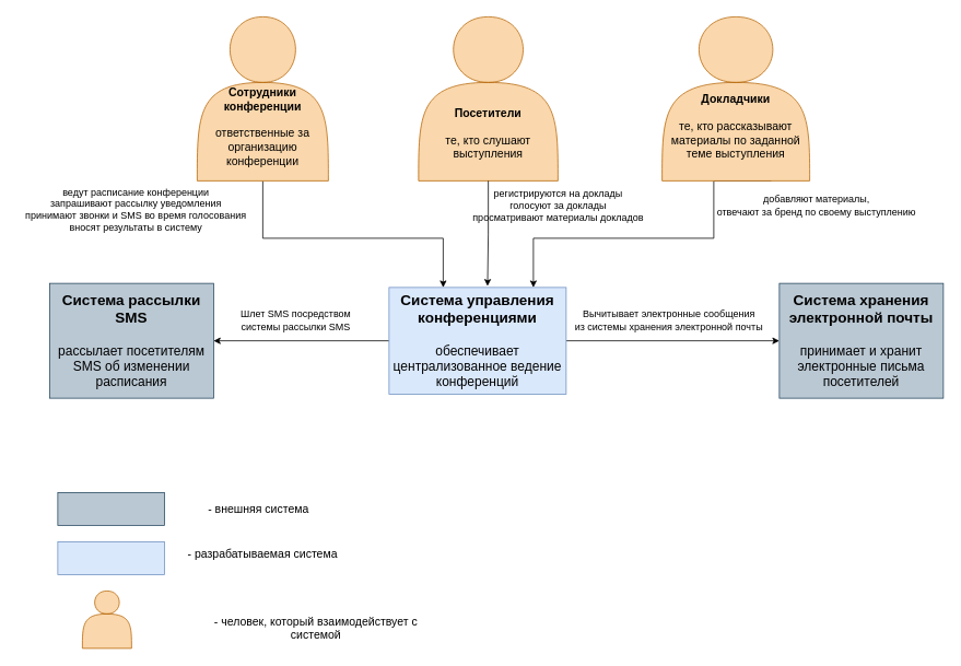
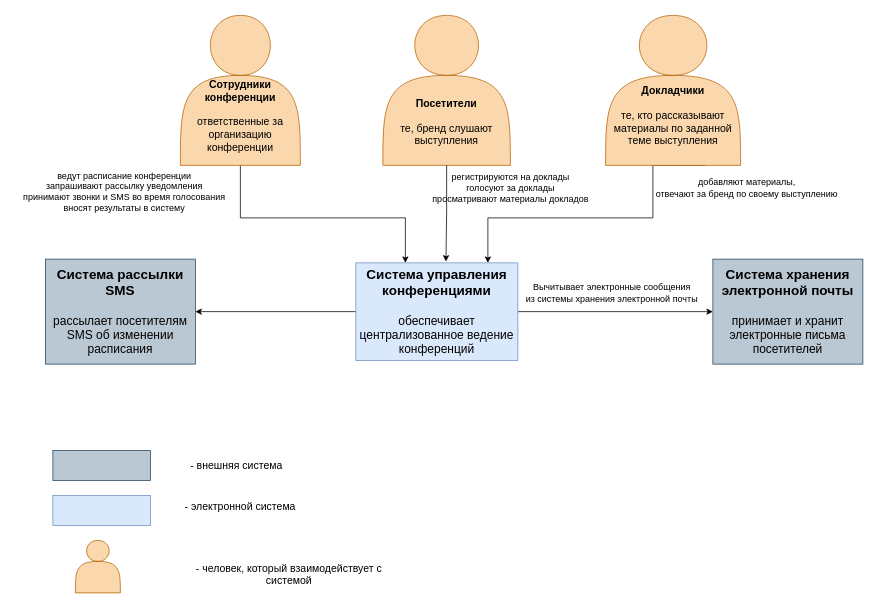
- <mxCell id="7" value="&lt;font style=&quot;font-size: 14px;&quot;&gt;&lt;br&gt;&lt;br&gt;&lt;br&gt;&lt;br&gt;&lt;br&gt;&lt;b&gt;Посетители&lt;/b&gt;&lt;br&gt;&lt;br&gt;те, кто слушают выступления&lt;br&gt;&lt;/font&gt;" style="shape=actor;whiteSpace=wrap;html=1;fillColor=#fad7ac;strokeColor=#b46504;" vertex="1" parent="1"><mxGeometry x="510" width="170" height="200" as="geometry" y="20" /></mxCell>
+ <mxCell id="7" value="&lt;font style=&quot;font-size: 14px;&quot;&gt;&lt;br&gt;&lt;br&gt;&lt;br&gt;&lt;br&gt;&lt;br&gt;&lt;b&gt;Посетители&lt;/b&gt;&lt;br&gt;&lt;br&gt;те, бренд слушают выступления&lt;br&gt;&lt;/font&gt;" style="shape=actor;whiteSpace=wrap;html=1;fillColor=#fad7ac;strokeColor=#b46504;" vertex="1" parent="1"><mxGeometry x="510" width="170" height="200" as="geometry" y="20" /></mxCell>
- <mxCell id="12" value="Шлет SMS посредством &lt;br&gt;системы рассылки SMS" style="text;html=1;align=center;verticalAlign=middle;resizable=0;points=[];autosize=1;strokeColor=none;fillColor=none;" vertex="1" parent="1"><mxGeometry x="280" y="370" width="160" height="40" as="geometry" /></mxCell>
- <mxCell id="22" value="&lt;font style=&quot;font-size: 14px;&quot;&gt;- разрабатываемая система&lt;/font&gt;" style="text;html=1;strokeColor=none;fillColor=none;align=center;verticalAlign=middle;whiteSpace=wrap;rounded=0;" vertex="1" parent="1"><mxGeometry x="210" y="660" width="220" height="30" as="geometry" /></mxCell>
+ <mxCell id="22" value="&lt;font style=&quot;font-size: 14px;&quot;&gt;- электронной система&lt;/font&gt;" style="text;html=1;strokeColor=none;fillColor=none;align=center;verticalAlign=middle;whiteSpace=wrap;rounded=0;" vertex="1" parent="1"><mxGeometry x="210" y="660" width="220" height="30" as="geometry" /></mxCell>
